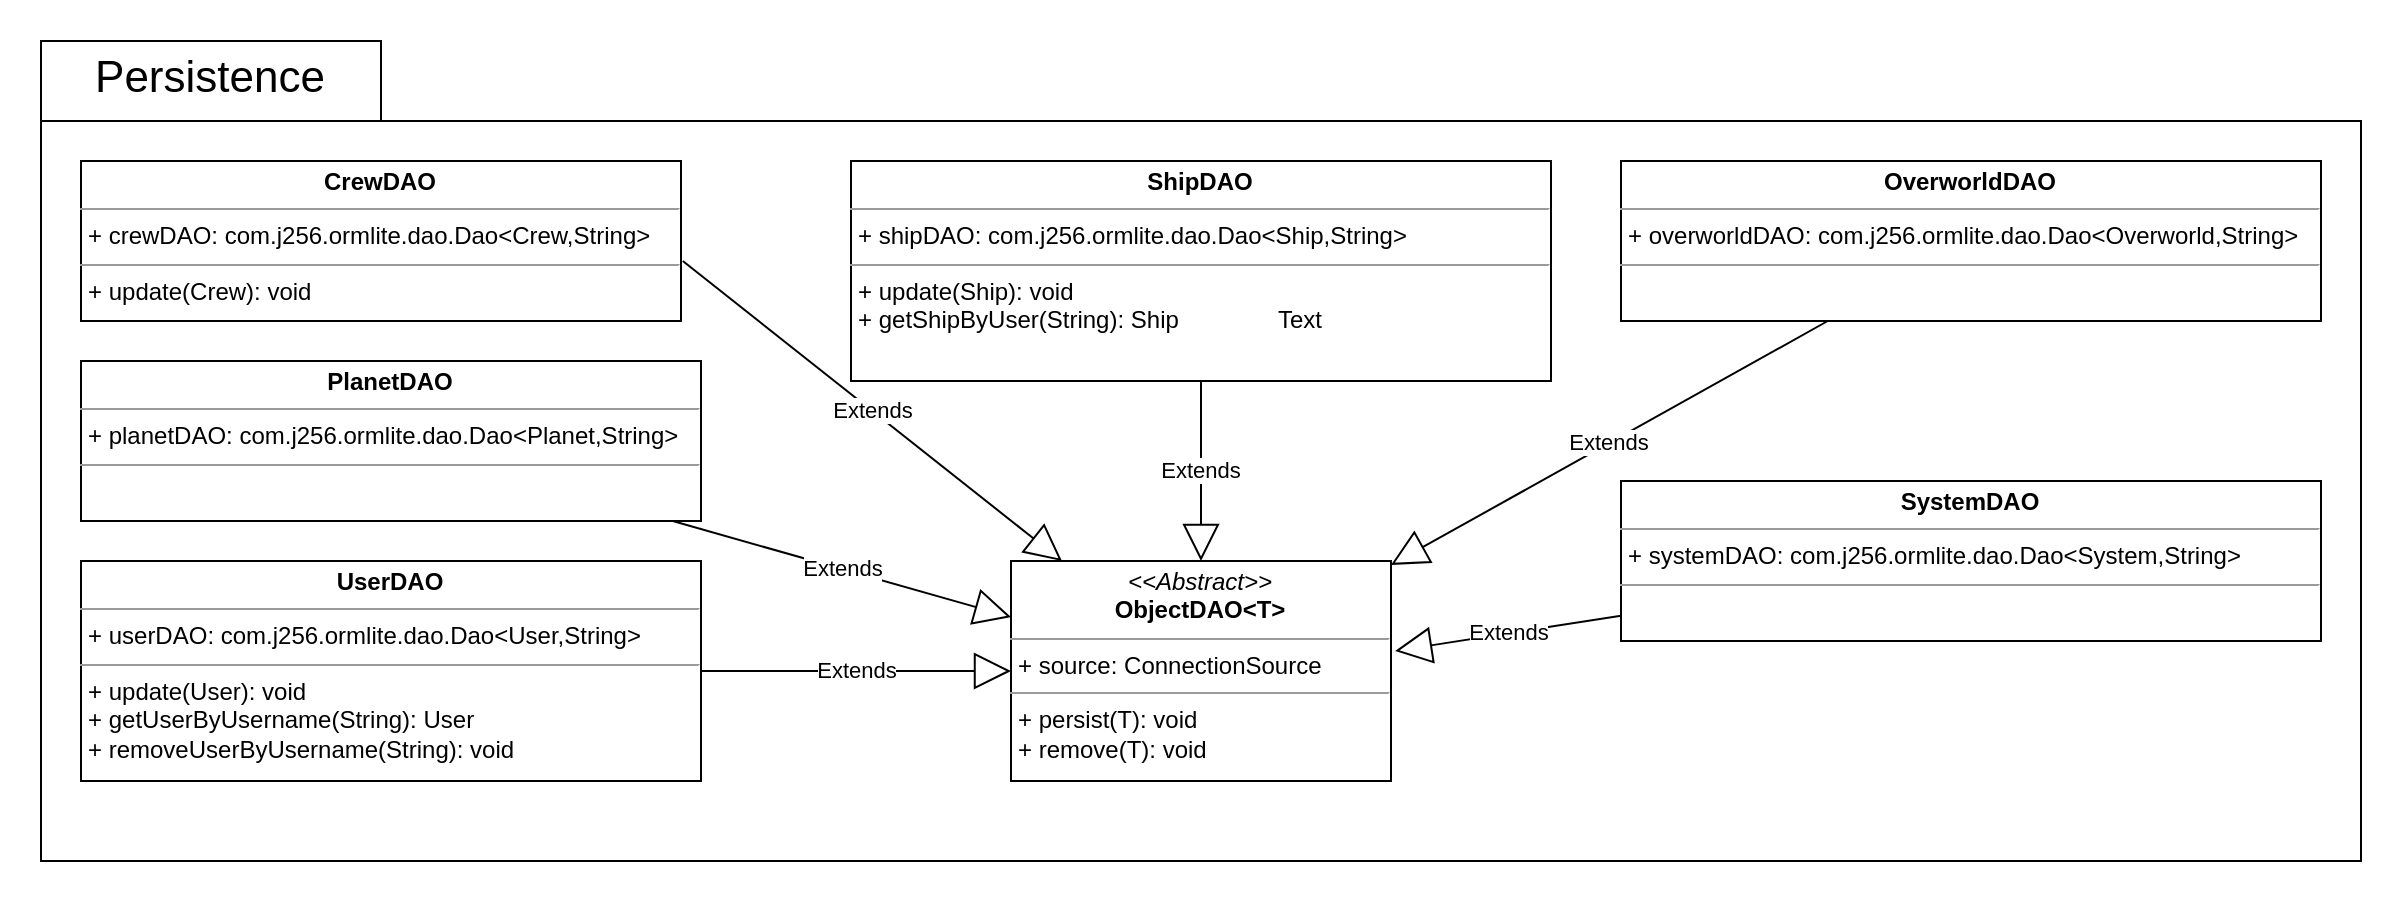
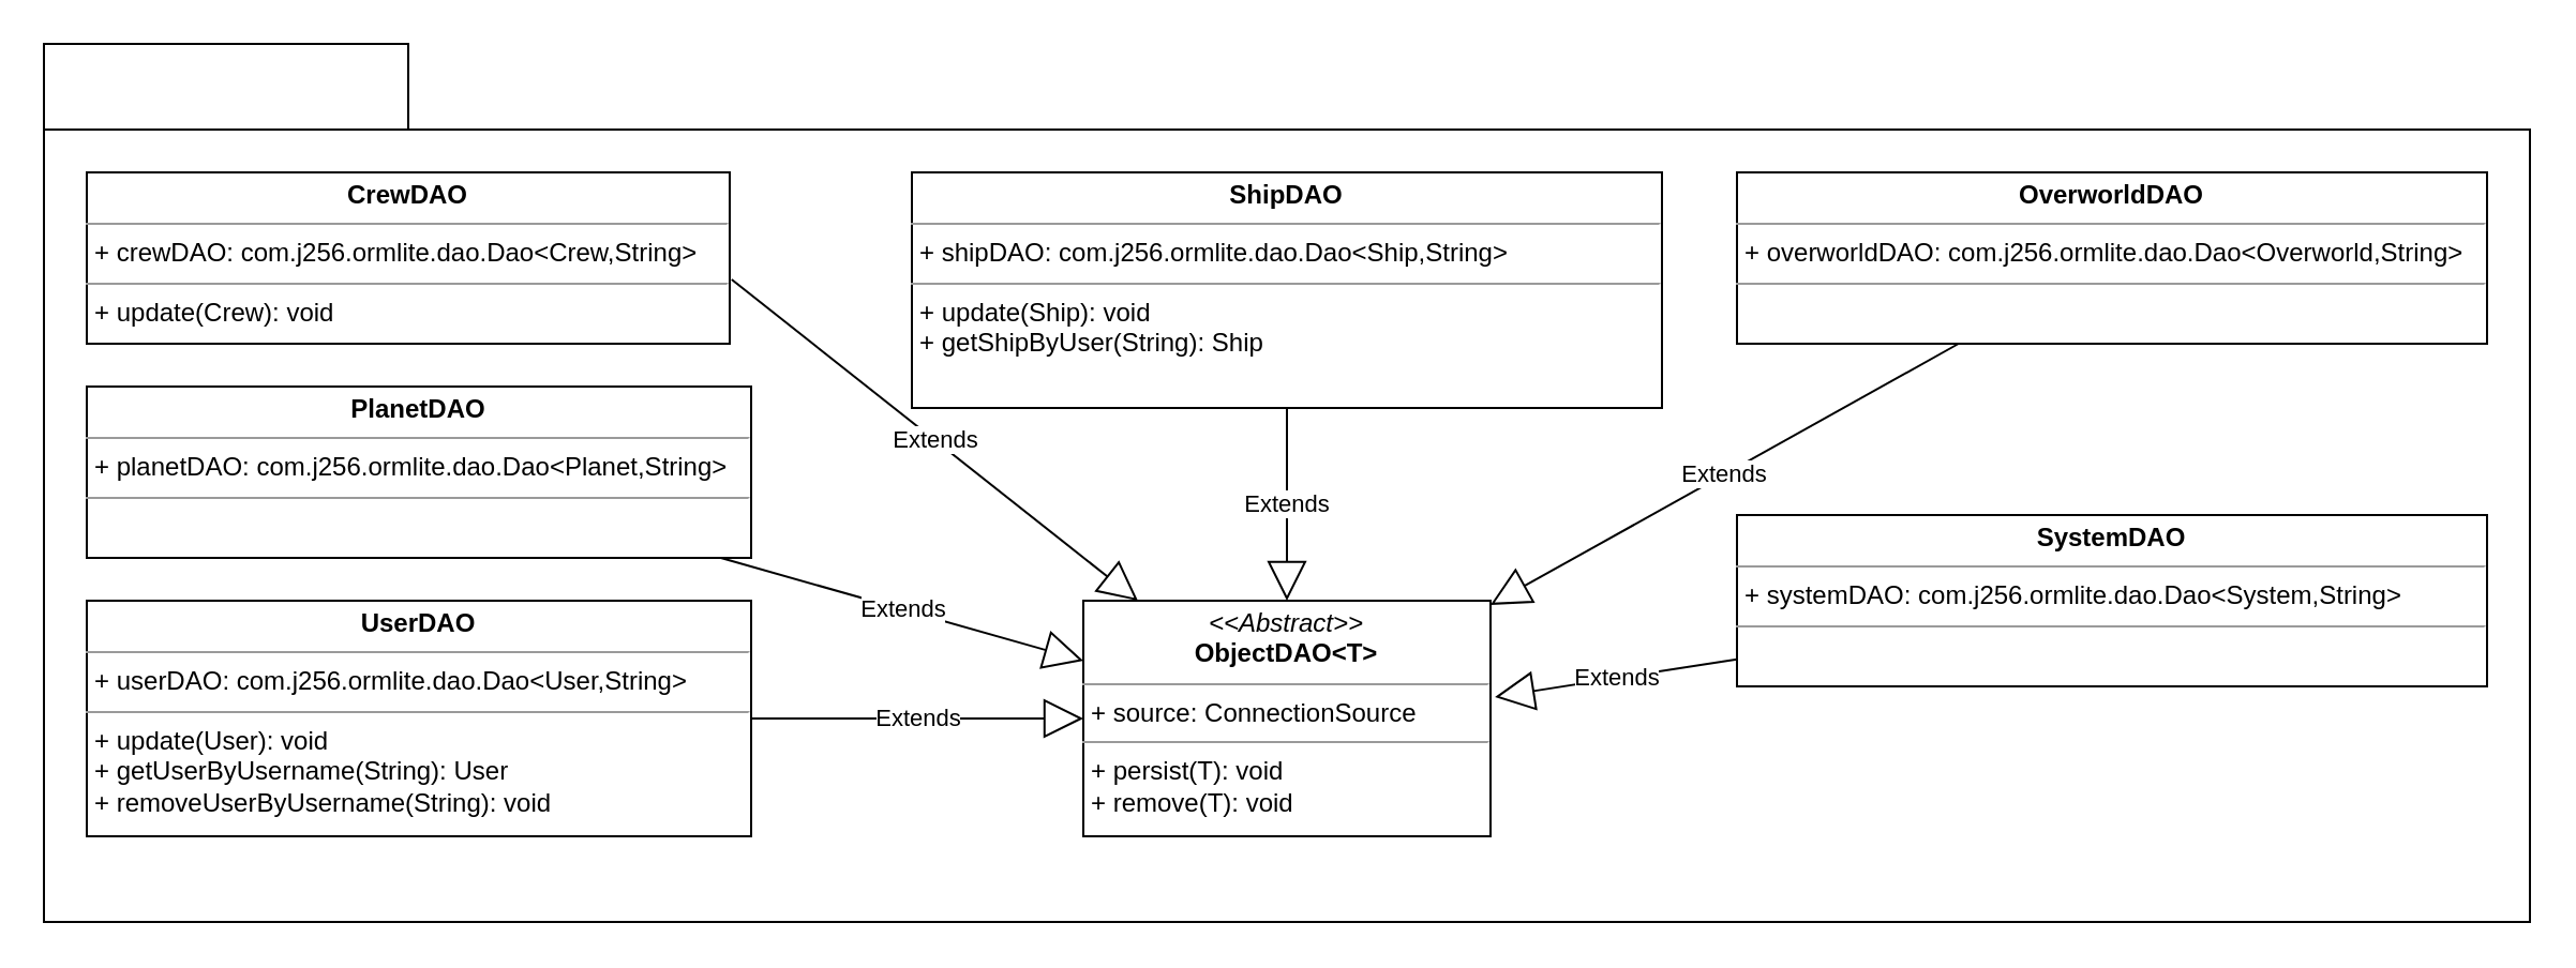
- <mxCell id="17" value="&lt;p style=&quot;line-height: 120%&quot;&gt;&lt;font style=&quot;font-size: 22px&quot;&gt;Persistence&lt;/font&gt;&lt;/p&gt;" style="text;html=1;strokeColor=none;fillColor=none;align=center;verticalAlign=middle;whiteSpace=wrap;rounded=0;" vertex="1" parent="1"><mxGeometry x="20" y="30" width="170" height="20" as="geometry" /></mxCell>
- <mxCell id="16" value="Text" style="text;html=1;strokeColor=none;fillColor=none;align=center;verticalAlign=middle;whiteSpace=wrap;rounded=0;" vertex="1" parent="1"><mxGeometry x="630" y="150" width="40" height="20" as="geometry" /></mxCell>
